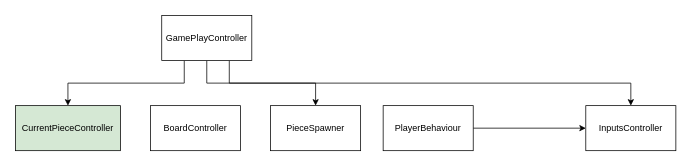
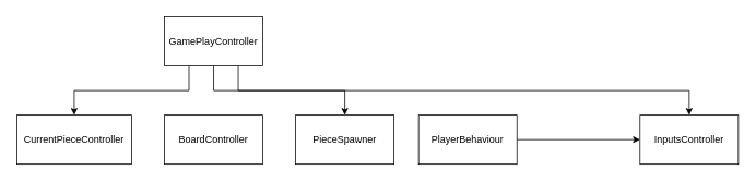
- <mxCell id="5" value="GamePlayController" style="rounded=0;whiteSpace=wrap;html=1;" vertex="1" parent="1"><mxGeometry x="215" y="20" width="120" height="60" as="geometry" /></mxCell>
+ <mxCell id="5" value="GamePlayController" style="rounded=0;whiteSpace=wrap;html=1;" vertex="1" parent="1"><mxGeometry x="200" y="20" width="120" height="60" as="geometry" /></mxCell>
- <mxCell id="6" value="CurrentPieceController" style="rounded=0;whiteSpace=wrap;html=1;fillColor=#d5e8d4;" vertex="1" parent="1"><mxGeometry x="20" y="140" width="140" height="60" as="geometry" /></mxCell>
+ <mxCell id="6" value="CurrentPieceController" style="rounded=0;whiteSpace=wrap;html=1;" vertex="1" parent="1"><mxGeometry x="20" y="140" width="140" height="60" as="geometry" /></mxCell>
